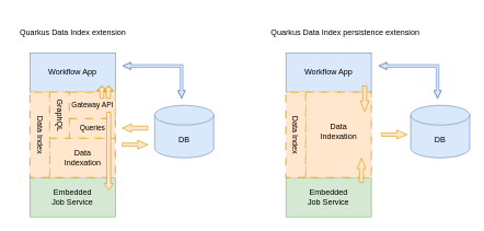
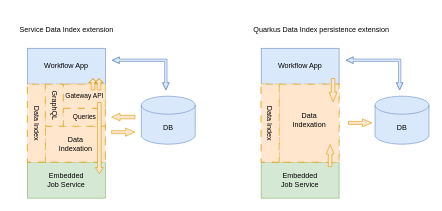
- <mxCell id="33" value="Quarkus Data Index extension" style="text;html=1;align=center;verticalAlign=middle;resizable=0;points=[];autosize=1;strokeColor=none;fillColor=none;" vertex="1" parent="1"><mxGeometry x="20" y="35" width="180" height="30" as="geometry" /></mxCell>
+ <mxCell id="33" value="Service Data Index extension" style="text;html=1;align=center;verticalAlign=middle;resizable=0;points=[];autosize=1;strokeColor=none;fillColor=none;" vertex="1" parent="1"><mxGeometry x="20" y="35" width="180" height="30" as="geometry" /></mxCell>
- <mxCell id="34" value="Quarkus Data Index&amp;nbsp;persistence extension" style="text;html=1;align=center;verticalAlign=middle;resizable=0;points=[];autosize=1;strokeColor=none;fillColor=none;" vertex="1" parent="1"><mxGeometry x="400" y="35" width="250" height="30" as="geometry" /></mxCell>
+ <mxCell id="34" value="Quarkus Data Index&amp;nbsp;persistence extension" style="text;html=1;align=center;verticalAlign=middle;resizable=0;points=[];autosize=1;strokeColor=none;fillColor=none;" vertex="1" parent="1"><mxGeometry x="410" y="35" width="250" height="30" as="geometry" /></mxCell>
